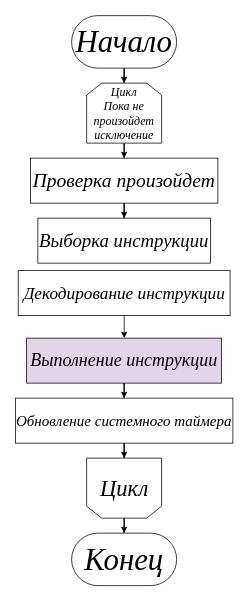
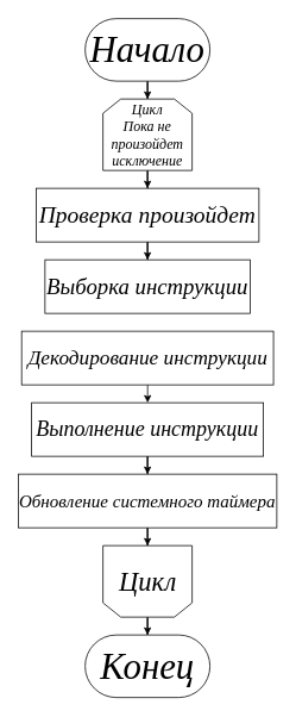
- <mxCell id="8" value="&lt;font style=&quot;font-size: 23px;&quot;&gt;Декодирование инструкции&lt;/font&gt;" style="rounded=0;whiteSpace=wrap;html=1;fontFamily=GOST Type B;fontStyle=2;fontSize=23;" parent="1" vertex="1"><mxGeometry x="23.75" y="360" width="282.5" height="60" as="geometry" /></mxCell>
+ <mxCell id="8" value="&lt;font style=&quot;font-size: 23px;&quot;&gt;Декодирование инструкции&lt;/font&gt;" style="rounded=0;whiteSpace=wrap;html=1;fontFamily=GOST Type B;fontStyle=2;fontSize=23;" parent="1" vertex="1"><mxGeometry x="23.75" y="370" width="282.5" height="60" as="geometry" /></mxCell>
- <mxCell id="10" value="Выполнение инструкции" style="rounded=0;whiteSpace=wrap;html=1;fontFamily=GOST Type B;fontStyle=2;fontSize=24;fillColor=#e1d5e7;" parent="1" vertex="1"><mxGeometry x="35" y="450" width="260" height="60" as="geometry" /></mxCell>
+ <mxCell id="10" value="Выполнение инструкции" style="rounded=0;whiteSpace=wrap;html=1;fontFamily=GOST Type B;fontStyle=2;fontSize=24;" parent="1" vertex="1"><mxGeometry x="35" y="450" width="260" height="60" as="geometry" /></mxCell>
